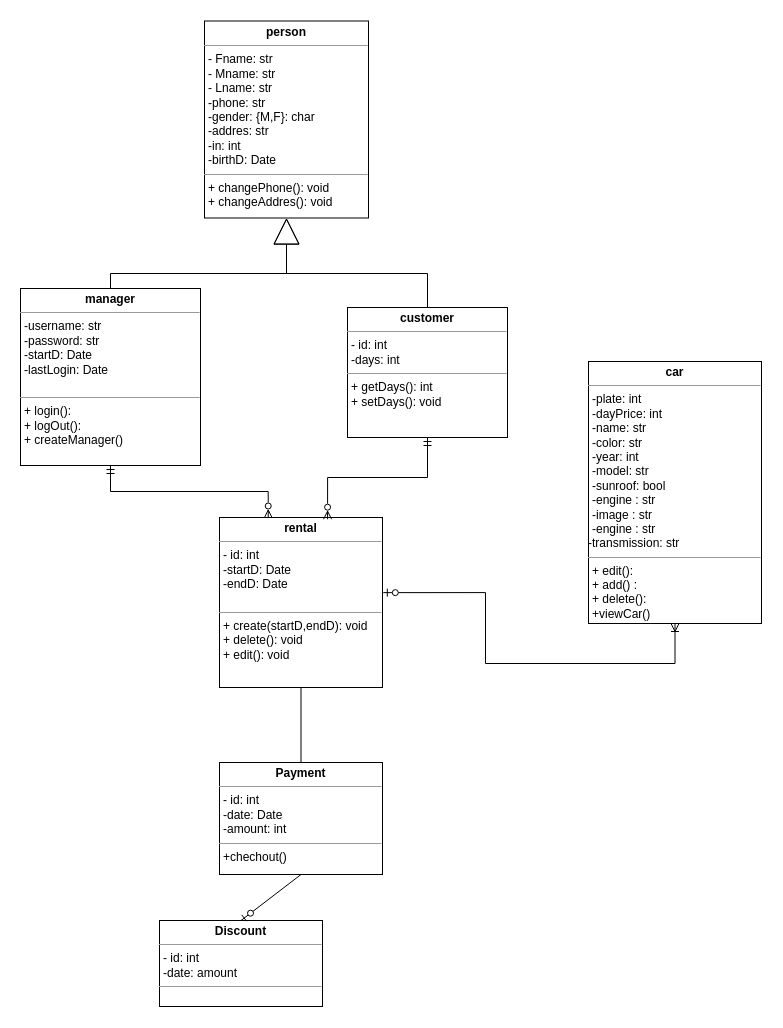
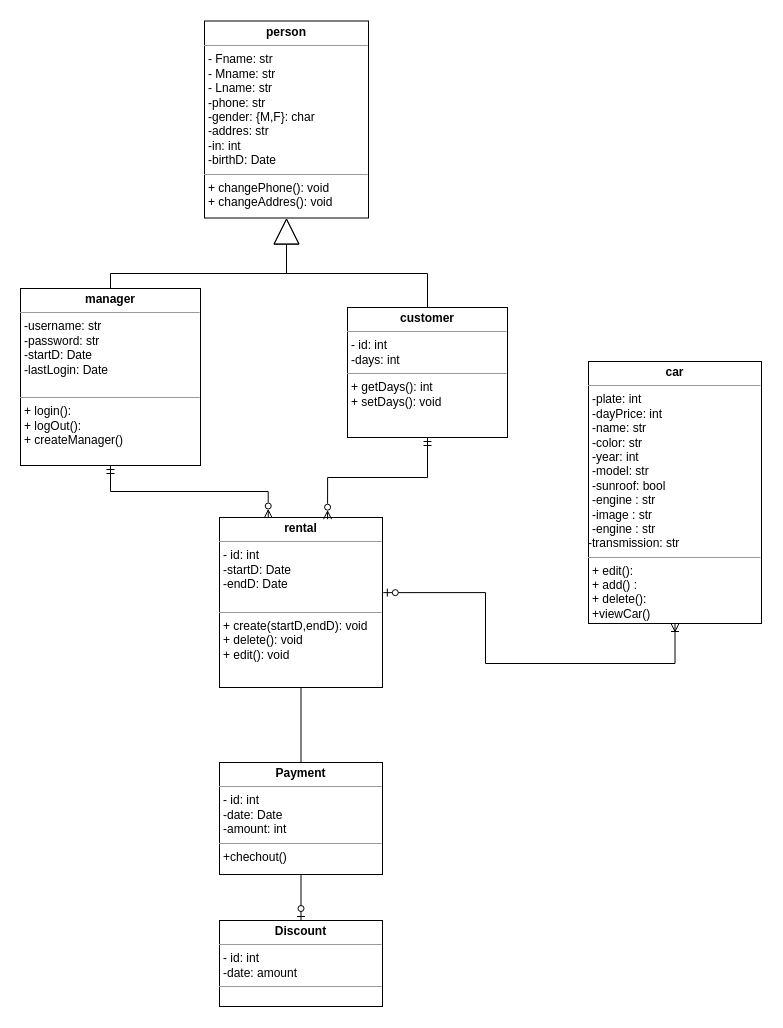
- <mxCell id="8" value="&lt;p style=&quot;margin:0px;margin-top:4px;text-align:center;&quot;&gt;&lt;b&gt;Discount&lt;/b&gt;&lt;/p&gt;&lt;hr size=&quot;1&quot;&gt;&lt;p style=&quot;margin:0px;margin-left:4px;&quot;&gt;- id: int&lt;/p&gt;&lt;p style=&quot;margin:0px;margin-left:4px;&quot;&gt;-date: amount&lt;/p&gt;&lt;hr size=&quot;1&quot;&gt;&lt;p style=&quot;margin:0px;margin-left:4px;&quot;&gt;&lt;br&gt;&lt;/p&gt;" style="verticalAlign=top;align=left;overflow=fill;fontSize=12;fontFamily=Helvetica;html=1;" parent="1" vertex="1"><mxGeometry x="159" y="920" width="163" height="86" as="geometry" /></mxCell>
+ <mxCell id="8" value="&lt;p style=&quot;margin:0px;margin-top:4px;text-align:center;&quot;&gt;&lt;b&gt;Discount&lt;/b&gt;&lt;/p&gt;&lt;hr size=&quot;1&quot;&gt;&lt;p style=&quot;margin:0px;margin-left:4px;&quot;&gt;- id: int&lt;/p&gt;&lt;p style=&quot;margin:0px;margin-left:4px;&quot;&gt;-date: amount&lt;/p&gt;&lt;hr size=&quot;1&quot;&gt;&lt;p style=&quot;margin:0px;margin-left:4px;&quot;&gt;&lt;br&gt;&lt;/p&gt;" style="verticalAlign=top;align=left;overflow=fill;fontSize=12;fontFamily=Helvetica;html=1;" parent="1" vertex="1"><mxGeometry x="219" y="920" width="163" height="86" as="geometry" /></mxCell>
